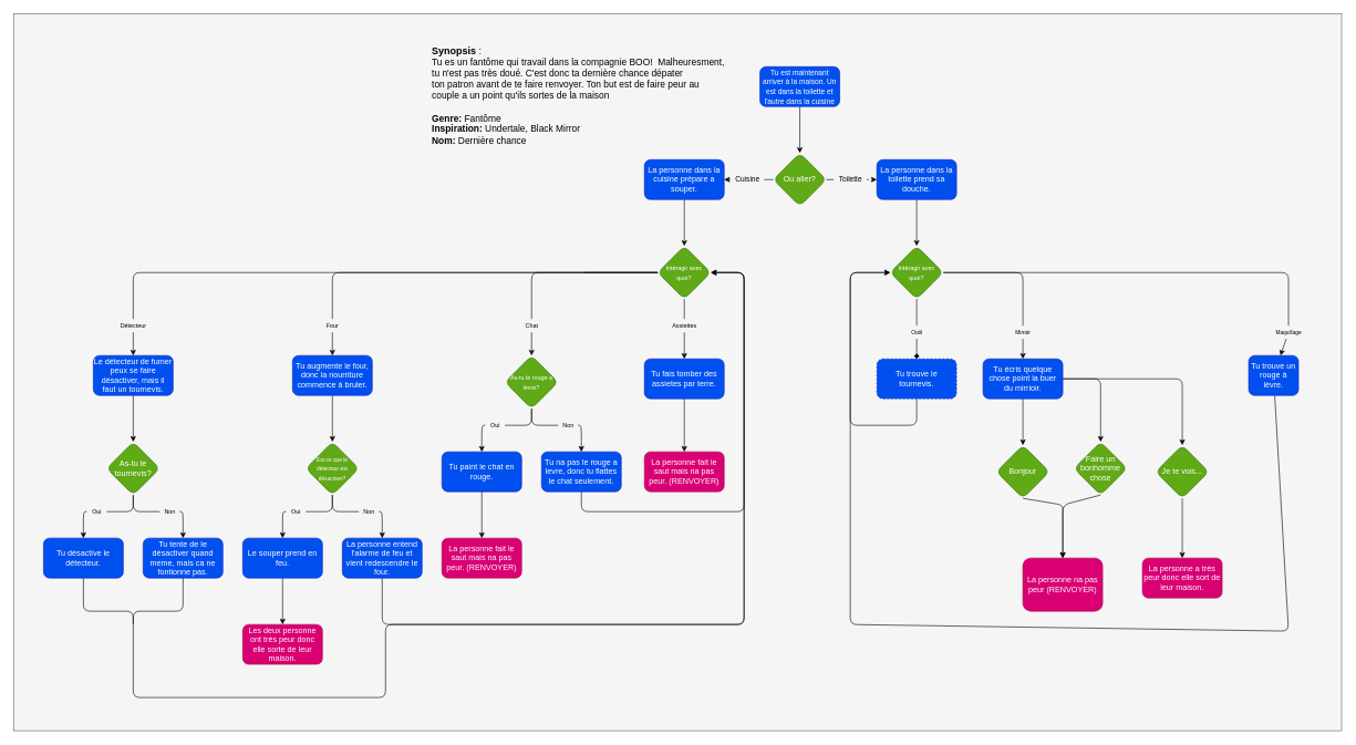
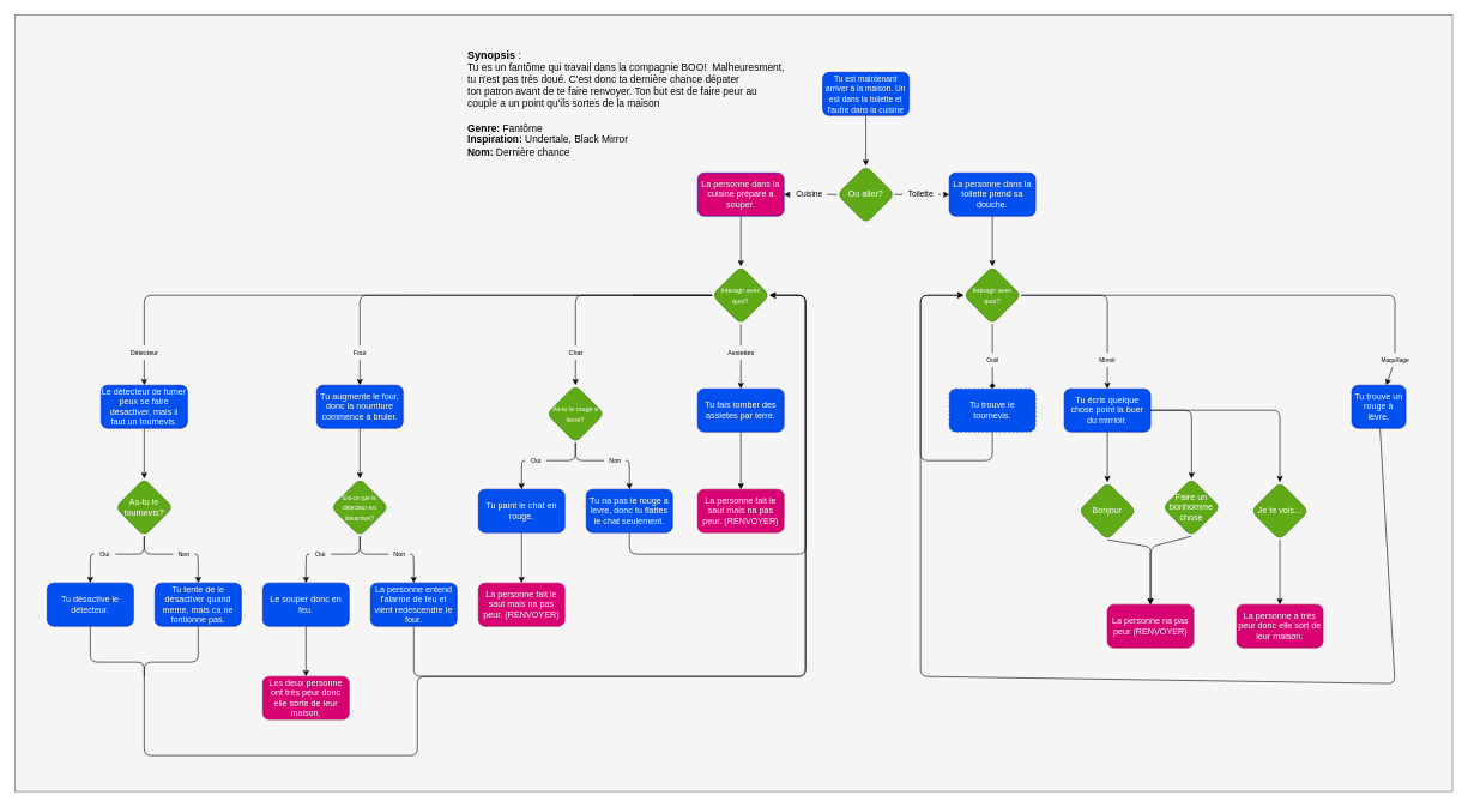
- <mxCell id="11" value="La personne dans la cuisine prépare a souper." style="whiteSpace=wrap;html=1;fillColor=#0050ef;strokeColor=#001DBC;fontColor=#ffffff;rounded=1;" vertex="1" parent="1"><mxGeometry x="970" y="240" width="120" height="60" as="geometry" /></mxCell>
+ <mxCell id="11" value="La personne dans la cuisine prépare a souper." style="whiteSpace=wrap;html=1;fillColor=#d80073;strokeColor=#001DBC;fontColor=#ffffff;rounded=1;" vertex="1" parent="1"><mxGeometry x="970" y="240" width="120" height="60" as="geometry" /></mxCell>
- <mxCell id="54" value="Le souper prend en feu." style="whiteSpace=wrap;html=1;fillColor=#0050ef;strokeColor=#001DBC;fontColor=#ffffff;rounded=1;" vertex="1" parent="1"><mxGeometry x="365" y="810" width="120" height="60" as="geometry" /></mxCell>
+ <mxCell id="54" value="Le souper donc en feu." style="whiteSpace=wrap;html=1;fillColor=#0050ef;strokeColor=#001DBC;fontColor=#ffffff;rounded=1;" vertex="1" parent="1"><mxGeometry x="365" y="810" width="120" height="60" as="geometry" /></mxCell>
- <mxCell id="93" value="La personne na pas peur (RENVOYER)" style="whiteSpace=wrap;html=1;fillColor=#d80073;strokeColor=#A50040;fontColor=#ffffff;rounded=1;" vertex="1" parent="1"><mxGeometry x="1540" y="840" width="120" height="80" as="geometry" /></mxCell>
+ <mxCell id="93" value="La personne na pas peur (RENVOYER)" style="whiteSpace=wrap;html=1;fillColor=#d80073;strokeColor=#A50040;fontColor=#ffffff;rounded=1;" vertex="1" parent="1"><mxGeometry x="1540" y="840" width="120" height="60" as="geometry" /></mxCell>
